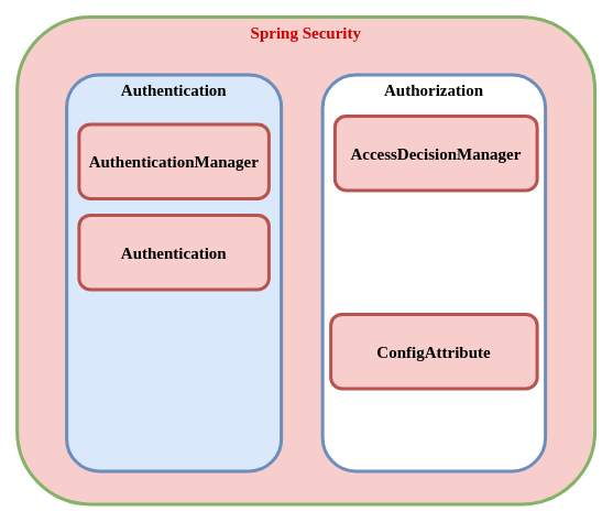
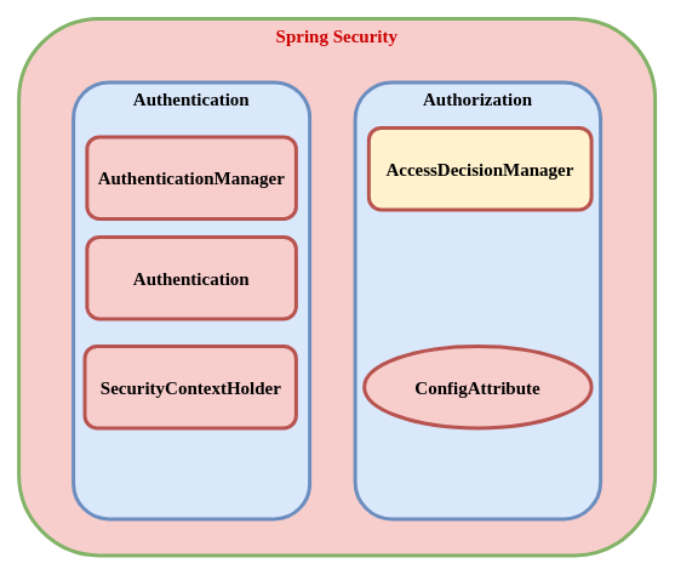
- <mxCell id="5" value="AccessDecisionManager" style="rounded=1;whiteSpace=wrap;html=1;fillColor=#f8cecc;strokeColor=#b85450;strokeWidth=4;fontSize=20;fontStyle=1;fontFamily=Comic Sans MS;" vertex="1" parent="1"><mxGeometry x="405" y="140" width="245" height="90" as="geometry" /></mxCell>
+ <mxCell id="5" value="AccessDecisionManager" style="rounded=1;whiteSpace=wrap;html=1;fillColor=#fff2cc;strokeColor=#b85450;strokeWidth=4;fontSize=20;fontStyle=1;fontFamily=Comic Sans MS;" vertex="1" parent="1"><mxGeometry x="405" y="140" width="245" height="90" as="geometry" /></mxCell>
- <mxCell id="4" value="Authorization" style="rounded=1;whiteSpace=wrap;html=1;fillColor=#ffffff;strokeColor=#6c8ebf;strokeWidth=4;fontSize=20;fontStyle=1;fontFamily=Comic Sans MS;verticalAlign=top;" vertex="1" parent="1"><mxGeometry x="390" y="90" width="270" height="480" as="geometry" /></mxCell>
+ <mxCell id="4" value="Authorization" style="rounded=1;whiteSpace=wrap;html=1;fillColor=#dae8fc;strokeColor=#6c8ebf;strokeWidth=4;fontSize=20;fontStyle=1;fontFamily=Comic Sans MS;verticalAlign=top;" vertex="1" parent="1"><mxGeometry x="390" y="90" width="270" height="480" as="geometry" /></mxCell>
+ <mxCell id="8" value="SecurityContextHolder" style="rounded=1;whiteSpace=wrap;html=1;fillColor=#f8cecc;strokeColor=#b85450;strokeWidth=4;fontSize=20;fontStyle=1;fontFamily=Comic Sans MS;" vertex="1" parent="1"><mxGeometry x="92.5" y="380" width="232.5" height="90" as="geometry" /></mxCell>
- <mxCell id="9" value="ConfigAttribute" style="rounded=1;whiteSpace=wrap;html=1;fillColor=#f8cecc;strokeColor=#b85450;strokeWidth=4;fontSize=20;fontStyle=1;fontFamily=Comic Sans MS;" vertex="1" parent="1"><mxGeometry x="400" y="380" width="250" height="90" as="geometry" /></mxCell>
+ <mxCell id="9" value="ConfigAttribute" style="ellipse;whiteSpace=wrap;html=1;fillColor=#f8cecc;strokeColor=#b85450;strokeWidth=4;fontSize=20;fontStyle=1;fontFamily=Comic Sans MS;" vertex="1" parent="1"><mxGeometry x="400" y="380" width="250" height="90" as="geometry" /></mxCell>
